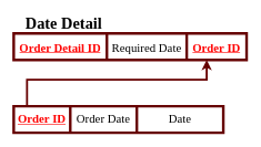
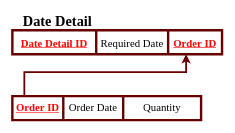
- <mxCell id="9" value="&lt;font style=&quot;font-size: 18px;&quot;&gt;&lt;b&gt;&lt;u&gt;Order Detail ID&lt;/u&gt;&lt;/b&gt;&lt;/font&gt;" style="shape=partialRectangle;html=1;whiteSpace=wrap;connectable=0;overflow=hidden;fillColor=none;top=0;left=0;bottom=0;right=0;pointerEvents=1;fontFamily=Times New Roman;fontSize=24;fontColor=#FF0000;strokeWidth=2;" parent="8" vertex="1"><mxGeometry width="140" height="40" as="geometry"><mxRectangle width="140" height="40" as="alternateBounds" /></mxGeometry></mxCell>
+ <mxCell id="9" value="&lt;font style=&quot;font-size: 18px;&quot;&gt;&lt;b&gt;&lt;u&gt;Date Detail ID&lt;/u&gt;&lt;/b&gt;&lt;/font&gt;" style="shape=partialRectangle;html=1;whiteSpace=wrap;connectable=0;overflow=hidden;fillColor=none;top=0;left=0;bottom=0;right=0;pointerEvents=1;fontFamily=Times New Roman;fontSize=24;fontColor=#FF0000;strokeWidth=2;" parent="8" vertex="1"><mxGeometry width="140" height="40" as="geometry"><mxRectangle width="140" height="40" as="alternateBounds" /></mxGeometry></mxCell>
- <mxCell id="6" value="Date" style="shape=partialRectangle;html=1;whiteSpace=wrap;connectable=0;overflow=hidden;fillColor=none;top=0;left=0;bottom=0;right=0;pointerEvents=1;fontFamily=Times New Roman;fontSize=18;fontColor=#000000;strokeWidth=2;" parent="3" vertex="1"><mxGeometry x="185" width="130" height="40" as="geometry"><mxRectangle width="130" height="40" as="alternateBounds" /></mxGeometry></mxCell>
+ <mxCell id="6" value="Quantity" style="shape=partialRectangle;html=1;whiteSpace=wrap;connectable=0;overflow=hidden;fillColor=none;top=0;left=0;bottom=0;right=0;pointerEvents=1;fontFamily=Times New Roman;fontSize=18;fontColor=#000000;strokeWidth=2;" parent="3" vertex="1"><mxGeometry x="185" width="130" height="40" as="geometry"><mxRectangle width="130" height="40" as="alternateBounds" /></mxGeometry></mxCell>
